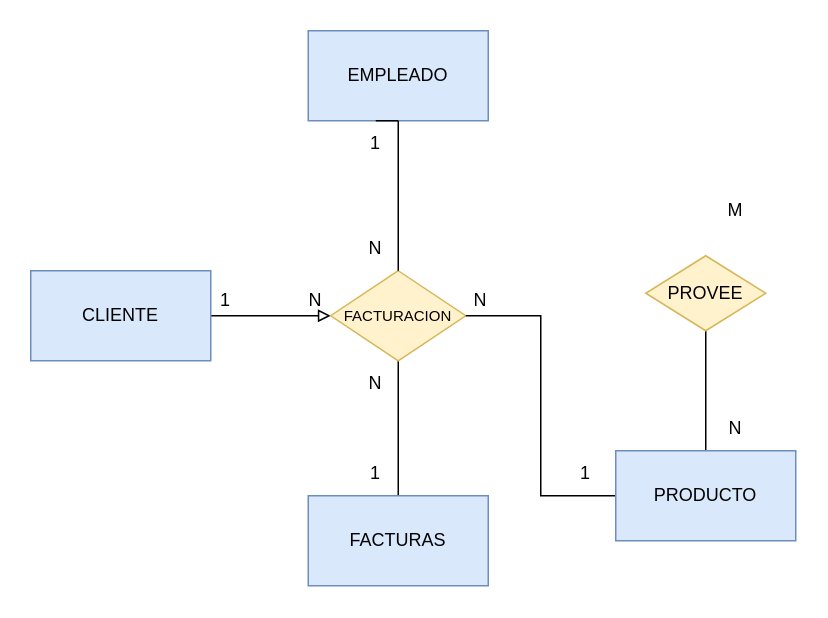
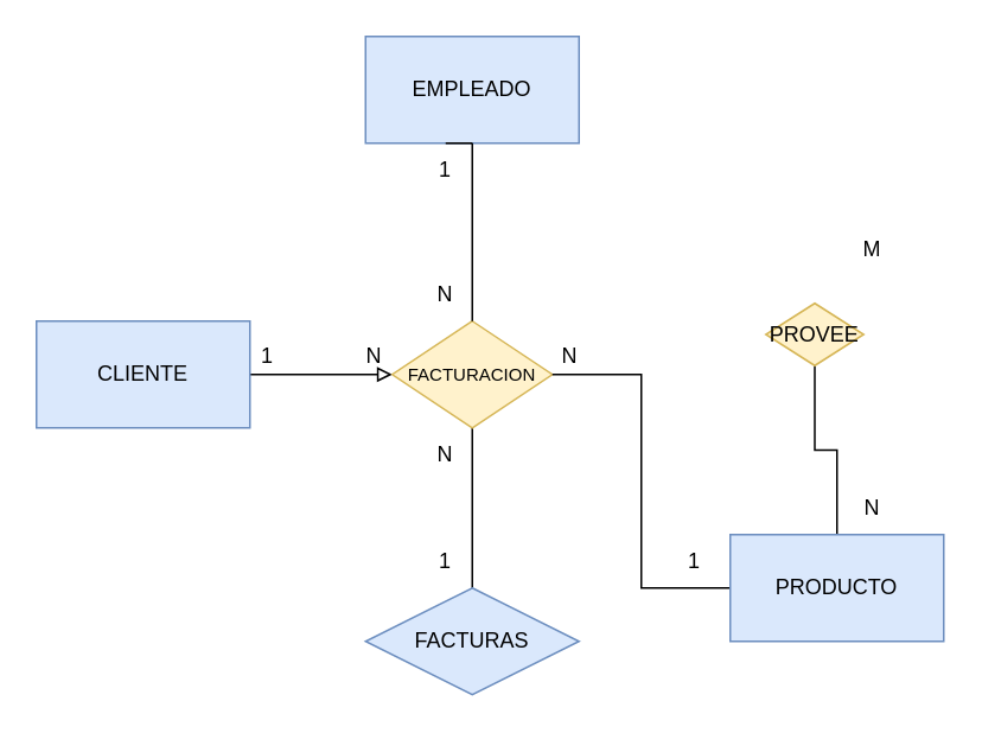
- <mxCell id="20" value="PROVEE" style="rhombus;whiteSpace=wrap;html=1;fillColor=#fff2cc;strokeColor=#d6b656;" parent="1" vertex="1"><mxGeometry x="430" y="170" width="80" height="50" as="geometry" /></mxCell>
+ <mxCell id="20" value="PROVEE" style="rhombus;whiteSpace=wrap;html=1;fillColor=#fff2cc;strokeColor=#d6b656;" parent="1" vertex="1"><mxGeometry x="430" y="170" width="55" height="35" as="geometry" /></mxCell>
- <mxCell id="6" value="FACTURAS" style="rounded=0;whiteSpace=wrap;html=1;fillColor=#dae8fc;strokeColor=#6c8ebf;" parent="1" vertex="1"><mxGeometry x="205" y="330" width="120" height="60" as="geometry" /></mxCell>
+ <mxCell id="6" value="FACTURAS" style="rhombus;whiteSpace=wrap;html=1;fillColor=#dae8fc;strokeColor=#6c8ebf;" parent="1" vertex="1"><mxGeometry x="205" y="330" width="120" height="60" as="geometry" /></mxCell>
